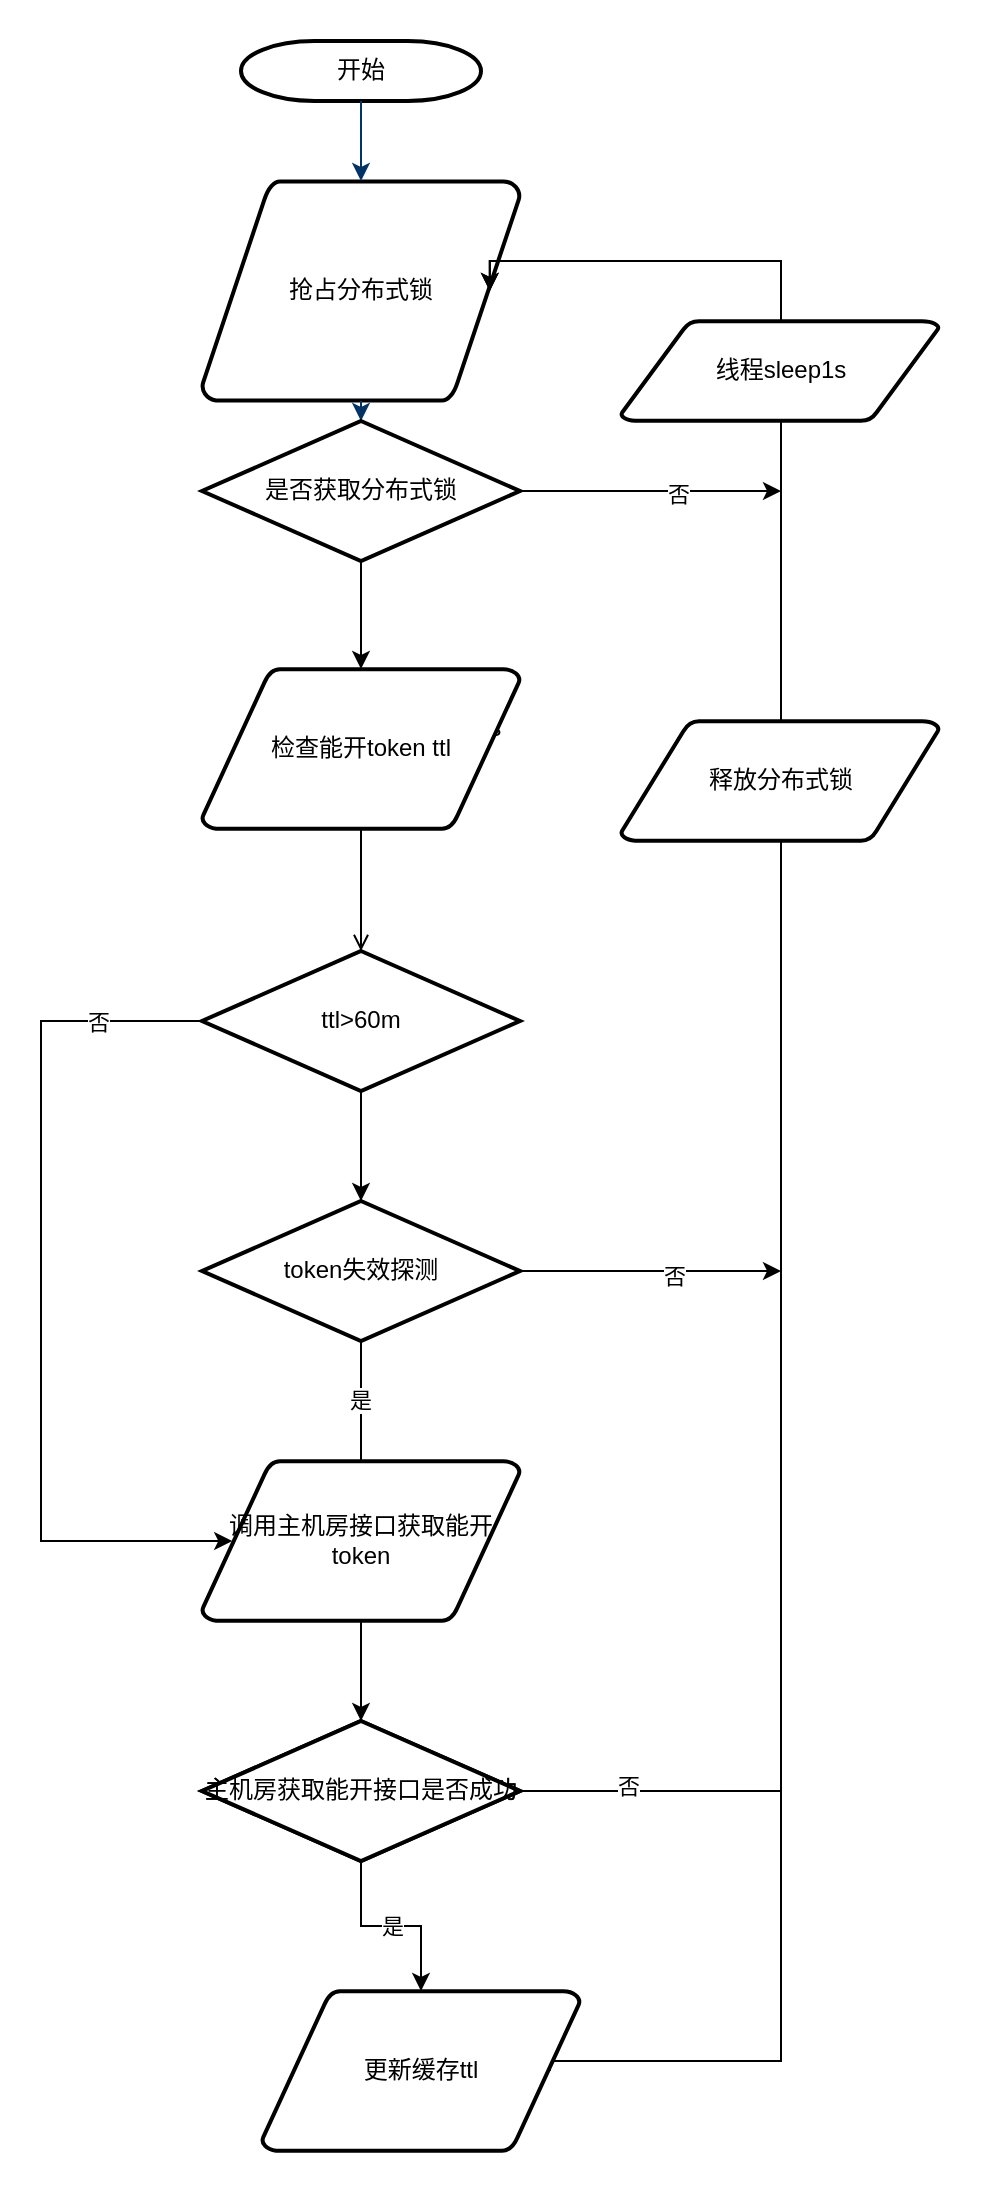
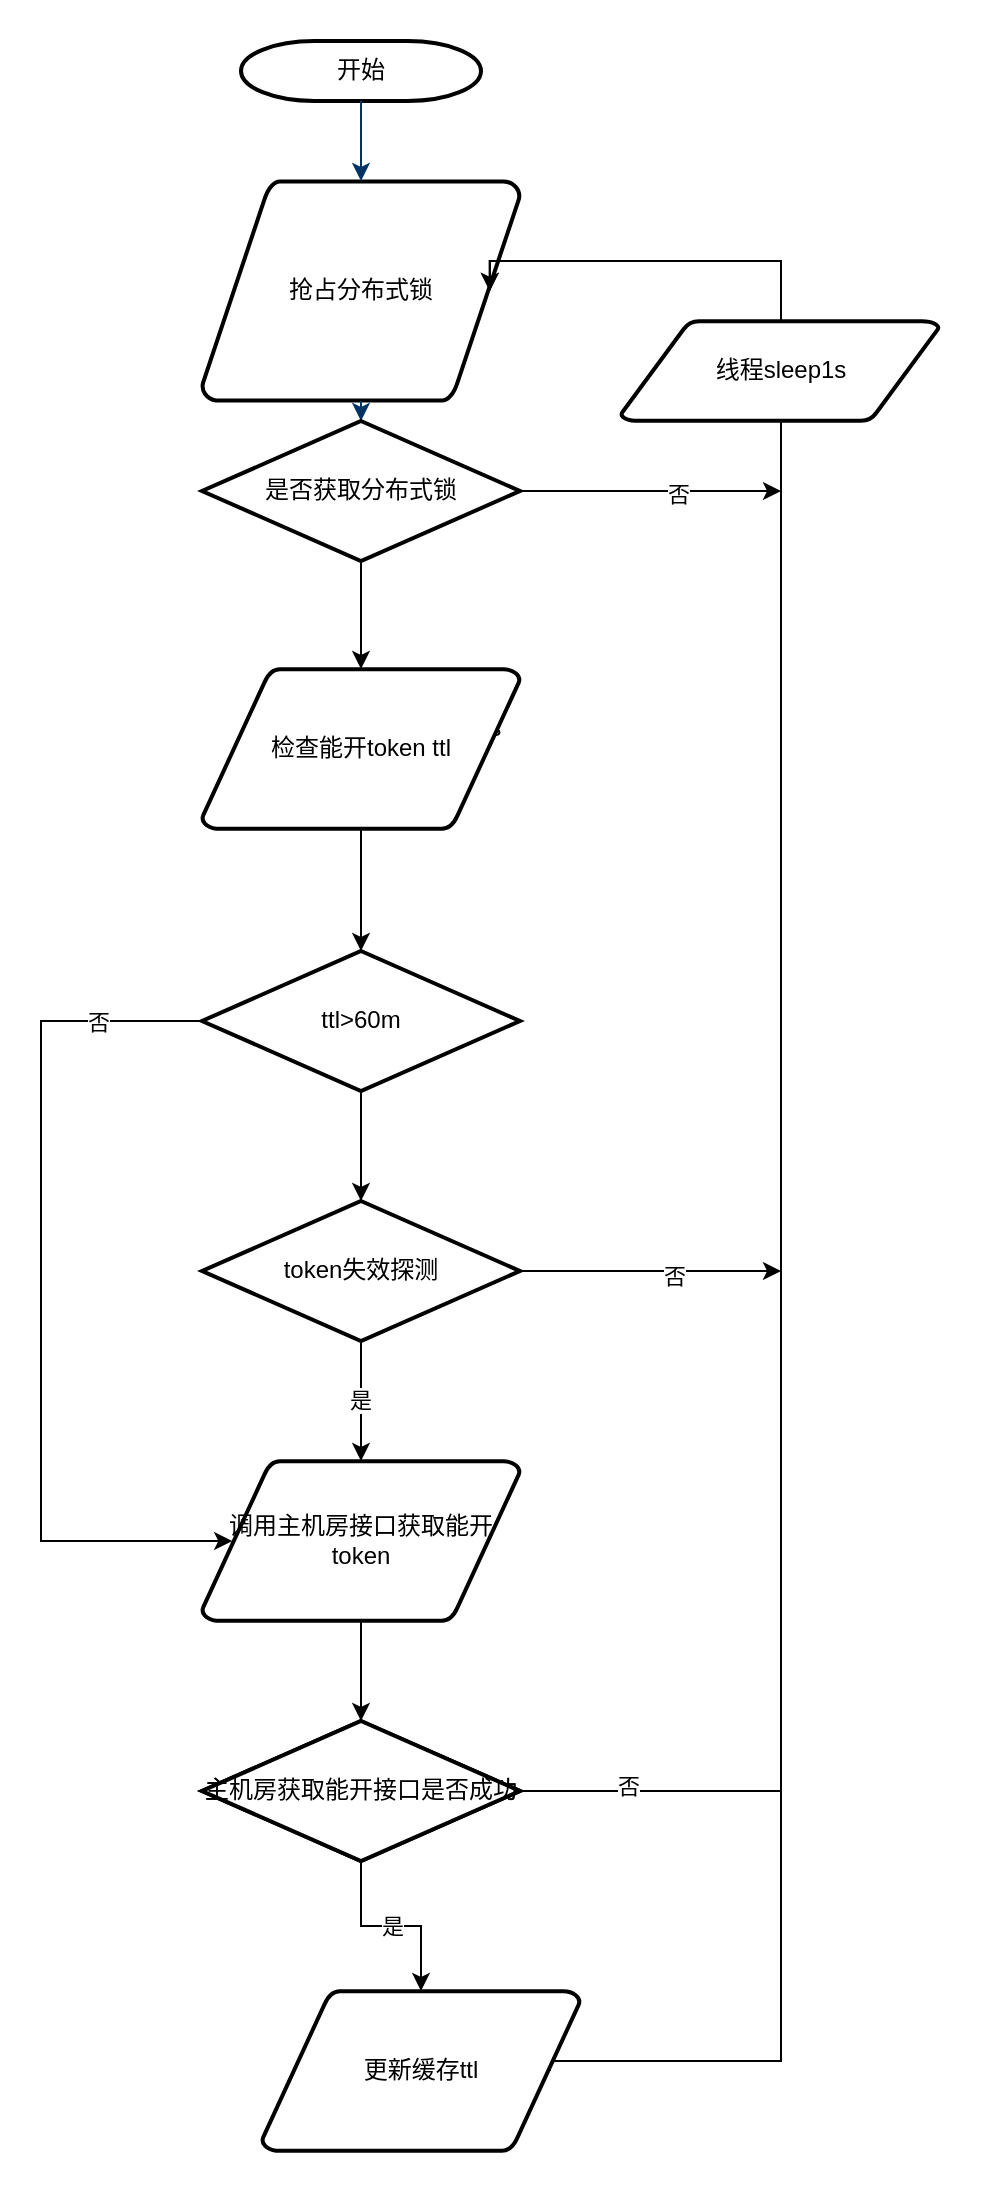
- <mxCell id="30" value="释放分布式锁" style="shape=mxgraph.flowchart.data;strokeWidth=2;gradientColor=none;gradientDirection=north;fontStyle=0;html=1;" parent="1" vertex="1"><mxGeometry x="310" y="360" width="159" height="60" as="geometry" /></mxCell>
- <mxCell id="11" style="edgeStyle=orthogonalEdgeStyle;rounded=0;orthogonalLoop=1;jettySize=auto;html=1;entryX=0.5;entryY=0;entryDx=0;entryDy=0;entryPerimeter=0;endArrow=open;" parent="1" source="12" target="16" edge="1"><mxGeometry relative="1" as="geometry" /></mxCell>
+ <mxCell id="11" style="edgeStyle=orthogonalEdgeStyle;rounded=0;orthogonalLoop=1;jettySize=auto;html=1;entryX=0.5;entryY=0;entryDx=0;entryDy=0;entryPerimeter=0;" parent="1" source="12" target="16" edge="1"><mxGeometry relative="1" as="geometry" /></mxCell>
- <mxCell id="19" value="是" style="edgeStyle=orthogonalEdgeStyle;rounded=0;orthogonalLoop=1;jettySize=auto;html=1;exitX=0.5;exitY=1;exitDx=0;exitDy=0;exitPerimeter=0;endArrow=none;" parent="1" source="22" target="18" edge="1"><mxGeometry relative="1" as="geometry" /></mxCell>
+ <mxCell id="19" value="是" style="edgeStyle=orthogonalEdgeStyle;rounded=0;orthogonalLoop=1;jettySize=auto;html=1;exitX=0.5;exitY=1;exitDx=0;exitDy=0;exitPerimeter=0;" parent="1" source="22" target="18" edge="1"><mxGeometry relative="1" as="geometry" /></mxCell>
